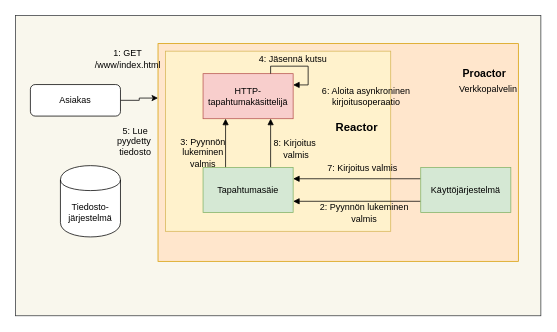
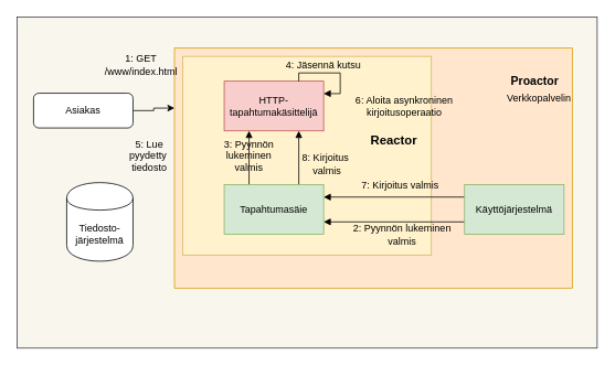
- <mxCell id="18" value="3: Pyynnön lukeminen valmis" style="text;html=1;strokeColor=none;fillColor=none;align=center;verticalAlign=middle;whiteSpace=wrap;rounded=0;fontColor=#000000;" parent="1" vertex="1"><mxGeometry x="235" y="187.5" width="70" height="30" as="geometry" /></mxCell>
+ <mxCell id="18" value="3: Pyynnön lukeminen valmis" style="text;html=1;strokeColor=none;fillColor=none;align=center;verticalAlign=middle;whiteSpace=wrap;rounded=0;fontColor=#000000;" parent="1" vertex="1"><mxGeometry x="265" y="172.5" width="70" height="30" as="geometry" /></mxCell>
